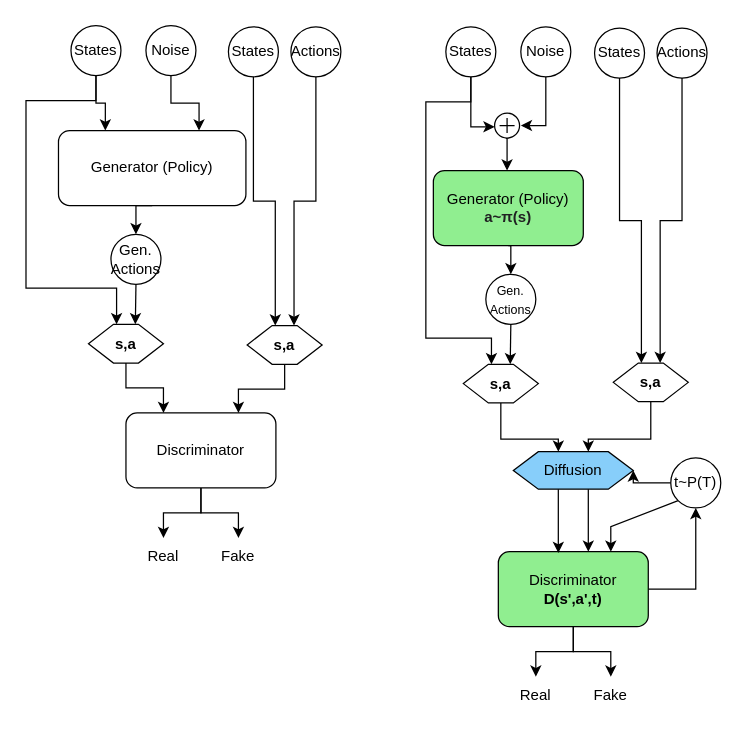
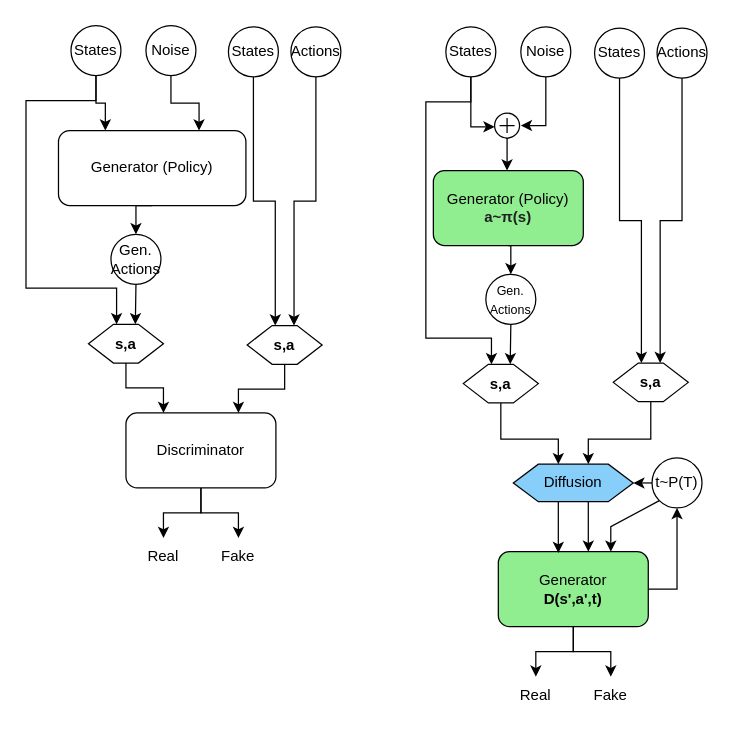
- <mxCell id="47" value="Diffusion" style="shape=hexagon;perimeter=hexagonPerimeter2;whiteSpace=wrap;html=1;fixedSize=1;fillColor=#87CEFA;" parent="1" vertex="1"><mxGeometry x="410" y="361" width="96" height="30" as="geometry" /></mxCell>
+ <mxCell id="47" value="Diffusion" style="shape=hexagon;perimeter=hexagonPerimeter2;whiteSpace=wrap;html=1;fixedSize=1;fillColor=#87CEFA;" parent="1" vertex="1"><mxGeometry x="410" y="371" width="96" height="30" as="geometry" /></mxCell>
- <mxCell id="50" value="t~P(T)" style="ellipse;whiteSpace=wrap;html=1;aspect=fixed;" parent="1" vertex="1"><mxGeometry x="536" y="366" width="40" height="40" as="geometry" /></mxCell>
+ <mxCell id="50" value="t~P(T)" style="ellipse;whiteSpace=wrap;html=1;aspect=fixed;" parent="1" vertex="1"><mxGeometry x="521" y="366" width="40" height="40" as="geometry" /></mxCell>
- <mxCell id="27" value="Discriminator&lt;div&gt;&lt;b&gt;D(s',a',t)&lt;/b&gt;&lt;/div&gt;" style="rounded=1;whiteSpace=wrap;html=1;fillColor=#90EE90;" parent="1" vertex="1"><mxGeometry x="398" y="441" width="120" height="60" as="geometry" /></mxCell>
+ <mxCell id="27" value="Generator&lt;div&gt;&lt;b&gt;D(s',a',t)&lt;/b&gt;&lt;/div&gt;" style="rounded=1;whiteSpace=wrap;html=1;fillColor=#90EE90;" parent="1" vertex="1"><mxGeometry x="398" y="441" width="120" height="60" as="geometry" /></mxCell>
